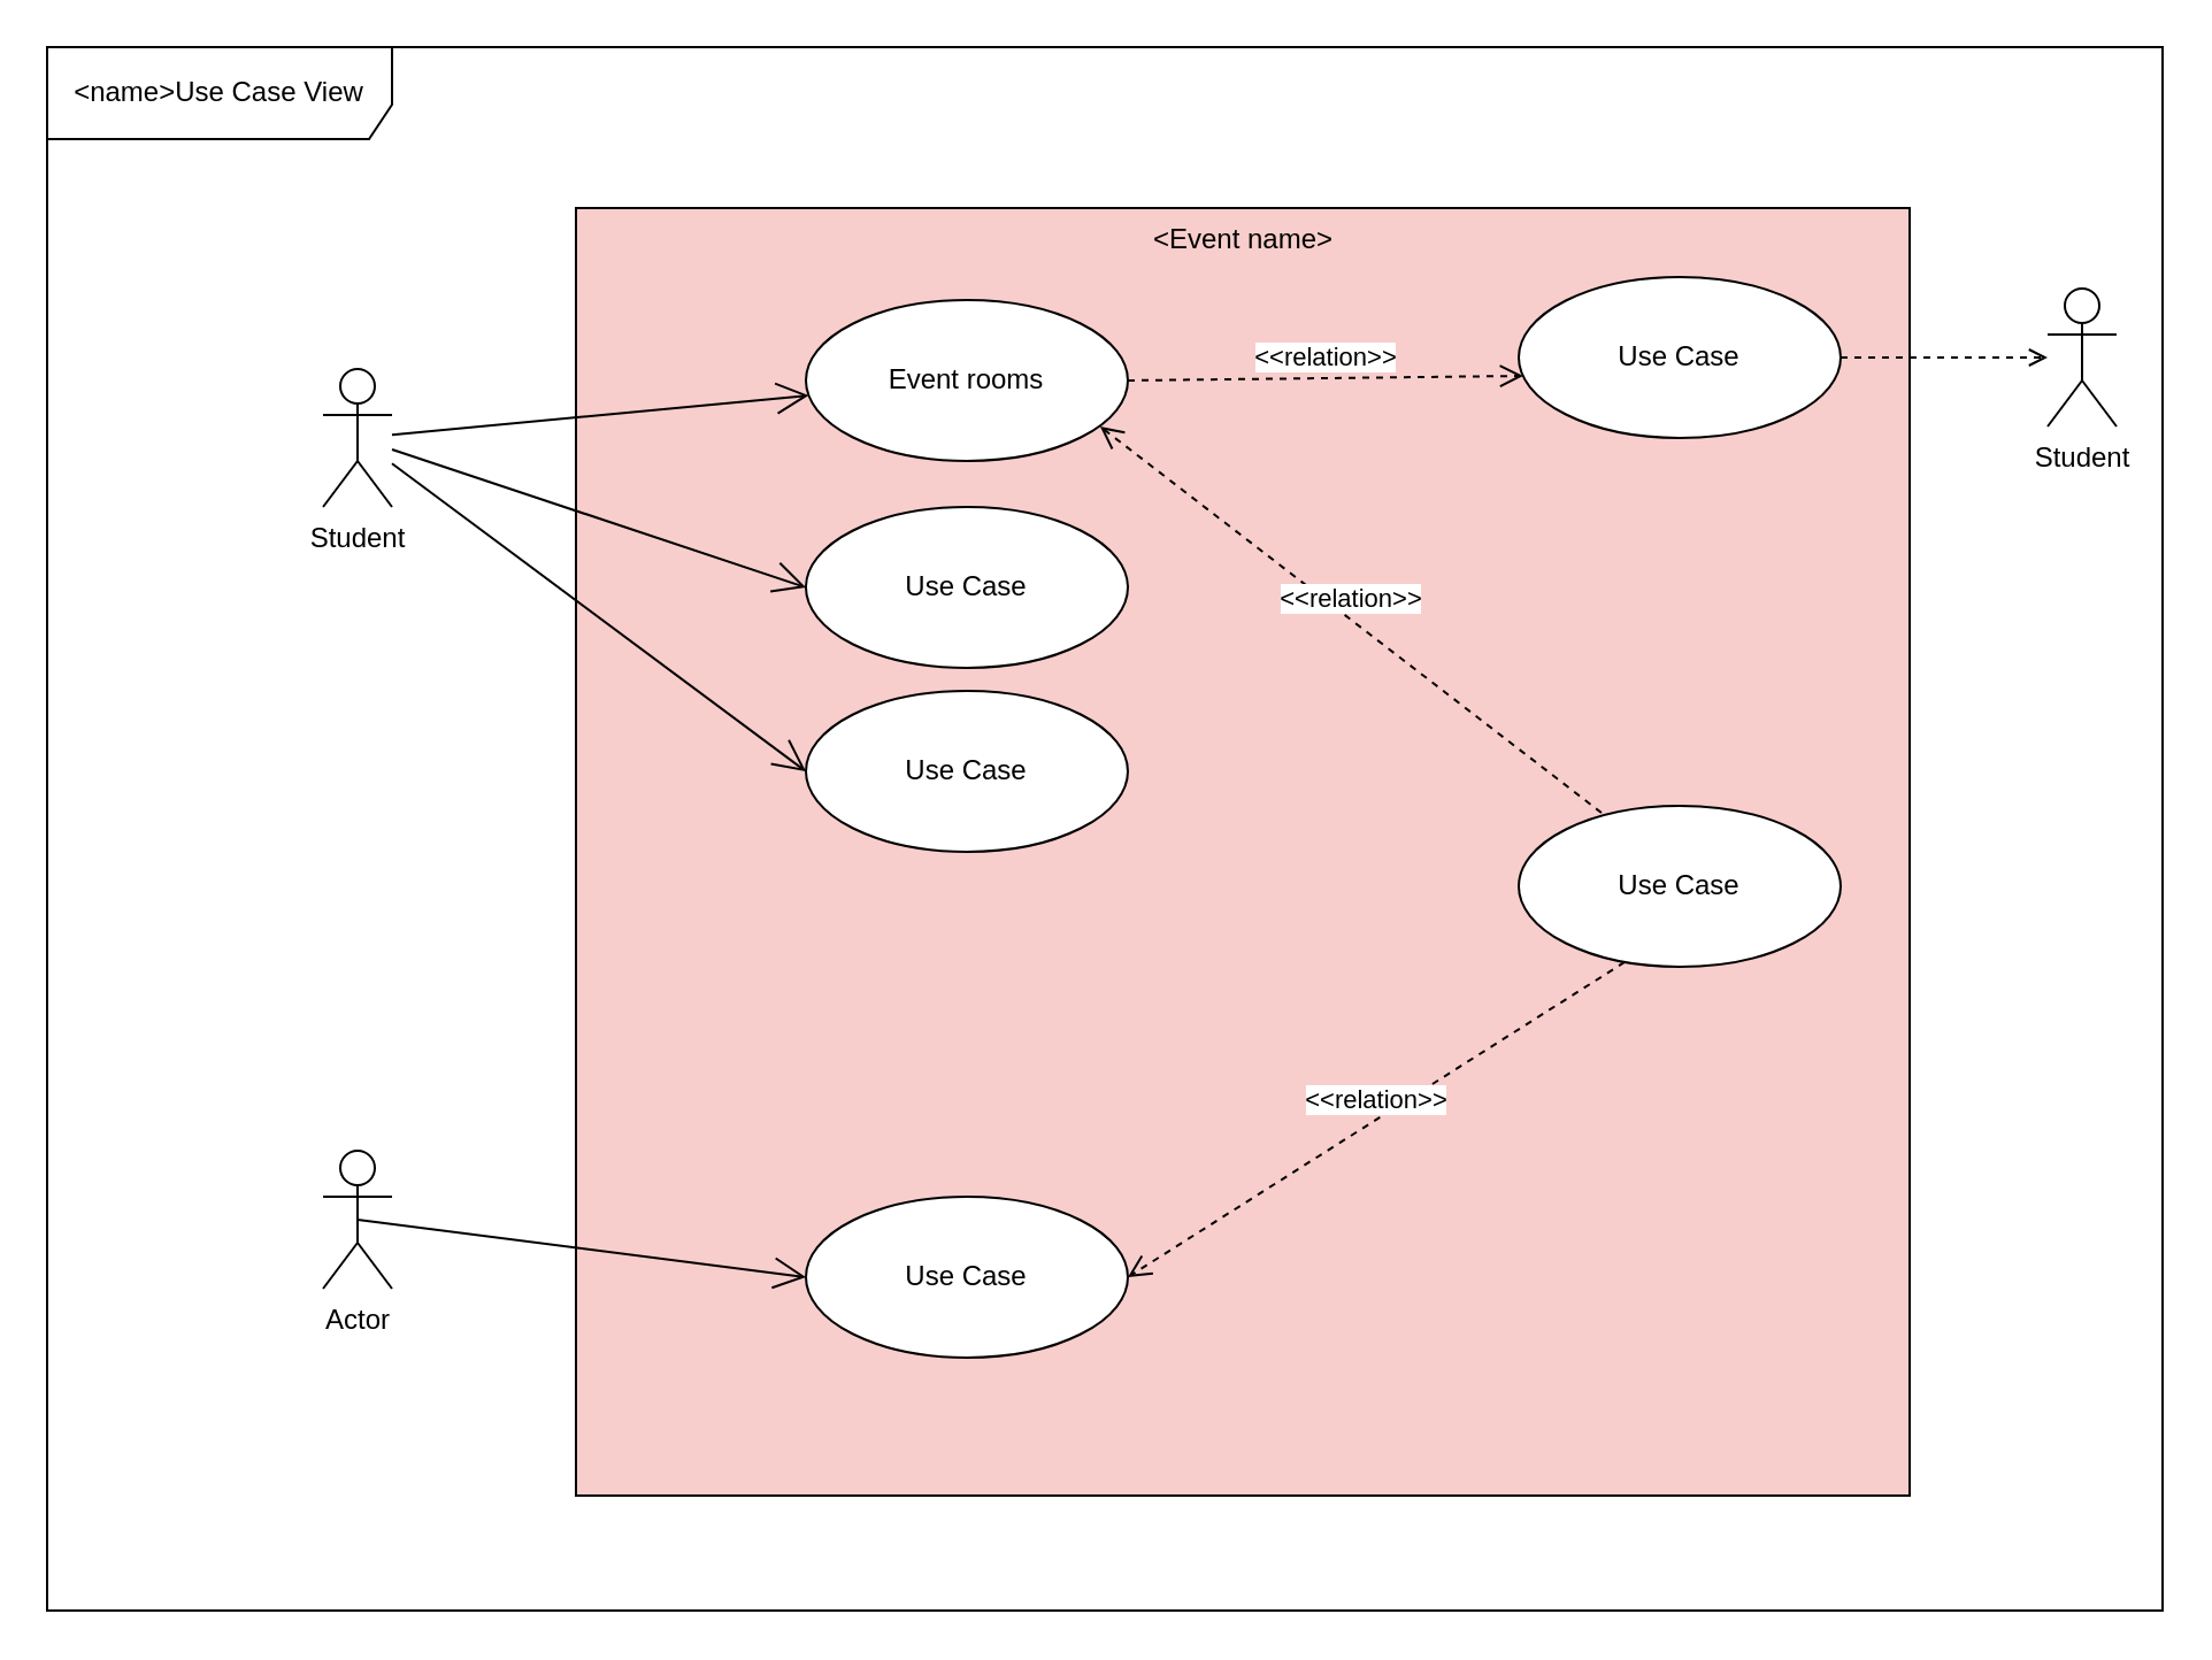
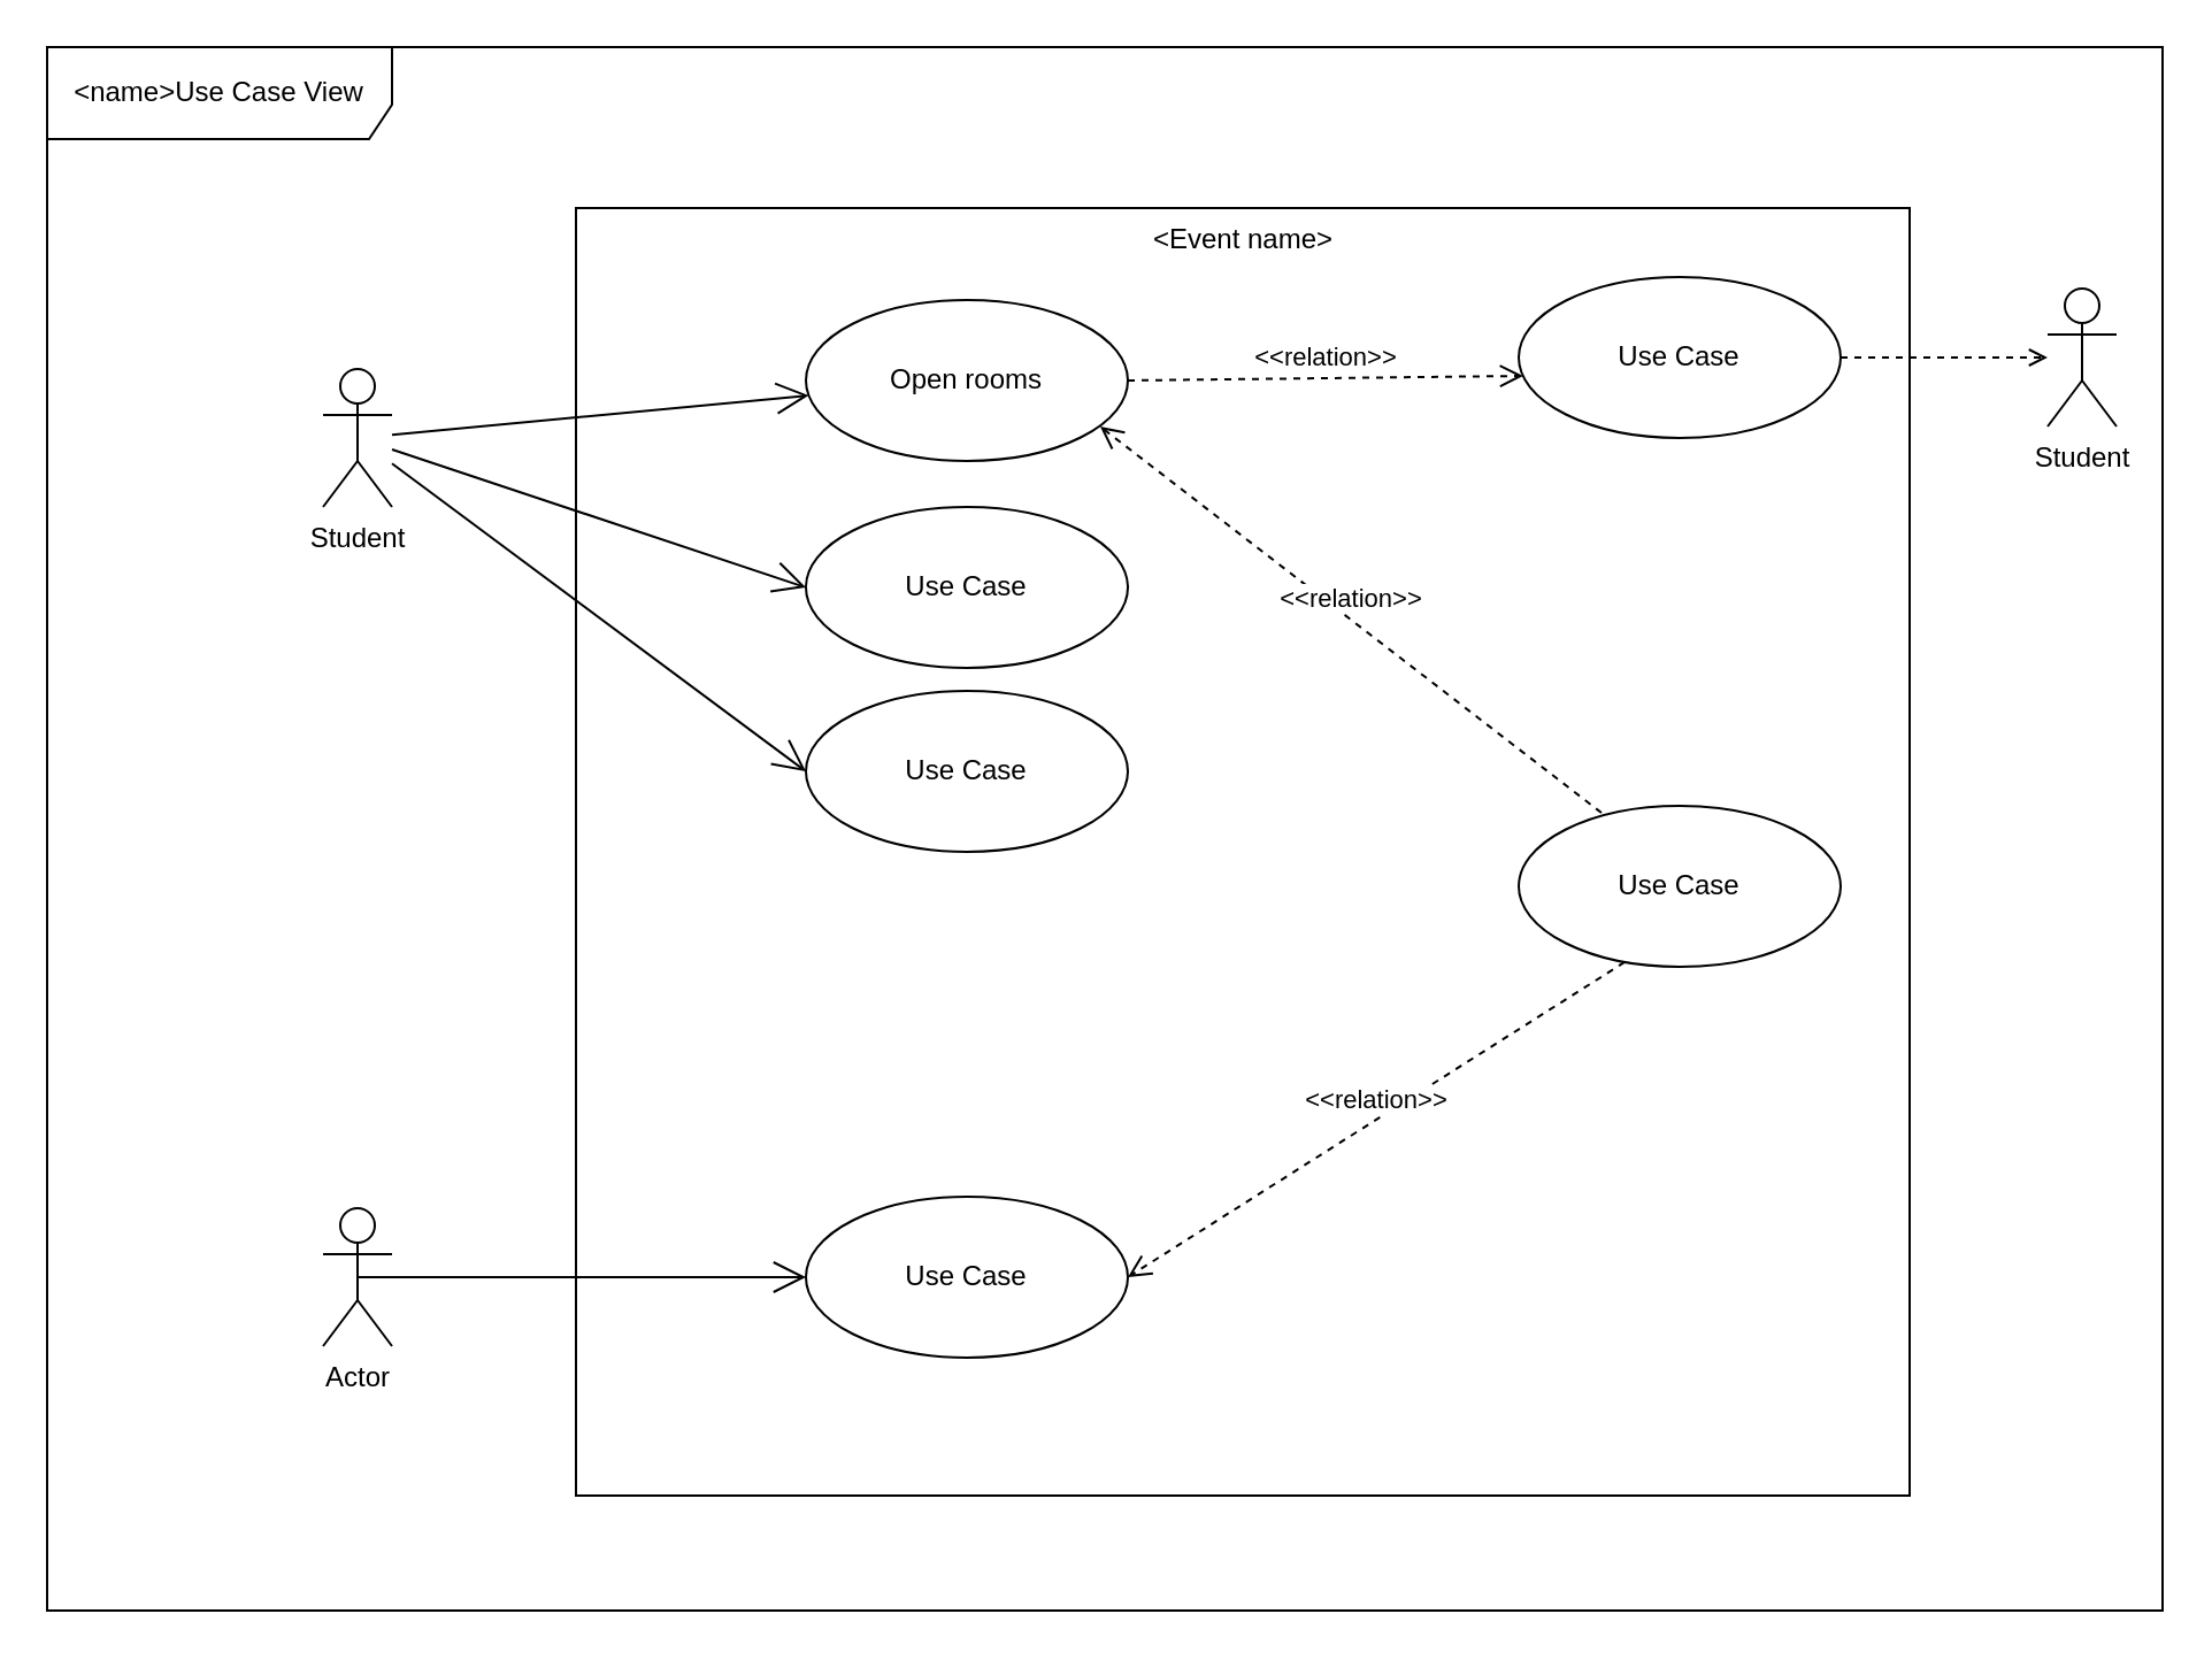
- <mxCell id="7" value="Event rooms" style="ellipse;whiteSpace=wrap;html=1;" vertex="1" parent="1"><mxGeometry x="350" y="130" width="140" height="70" as="geometry" /></mxCell>
+ <mxCell id="7" value="Open rooms" style="ellipse;whiteSpace=wrap;html=1;" vertex="1" parent="1"><mxGeometry x="350" y="130" width="140" height="70" as="geometry" /></mxCell>
- <mxCell id="3" value="&amp;lt;Event name&amp;gt;" style="html=1;verticalAlign=top;fillColor=#f8cecc;" vertex="1" parent="1"><mxGeometry x="250" y="90" width="580" height="560" as="geometry" /></mxCell>
+ <mxCell id="3" value="&amp;lt;Event name&amp;gt;" style="html=1;verticalAlign=top;" vertex="1" parent="1"><mxGeometry x="250" y="90" width="580" height="560" as="geometry" /></mxCell>
- <mxCell id="4" value="Actor" style="shape=umlActor;verticalLabelPosition=bottom;verticalAlign=top;html=1;outlineConnect=0;" vertex="1" parent="1"><mxGeometry x="140" y="500" width="30" height="60" as="geometry" /></mxCell>
+ <mxCell id="4" value="Actor" style="shape=umlActor;verticalLabelPosition=bottom;verticalAlign=top;html=1;outlineConnect=0;" vertex="1" parent="1"><mxGeometry x="140" y="525" width="30" height="60" as="geometry" /></mxCell>
